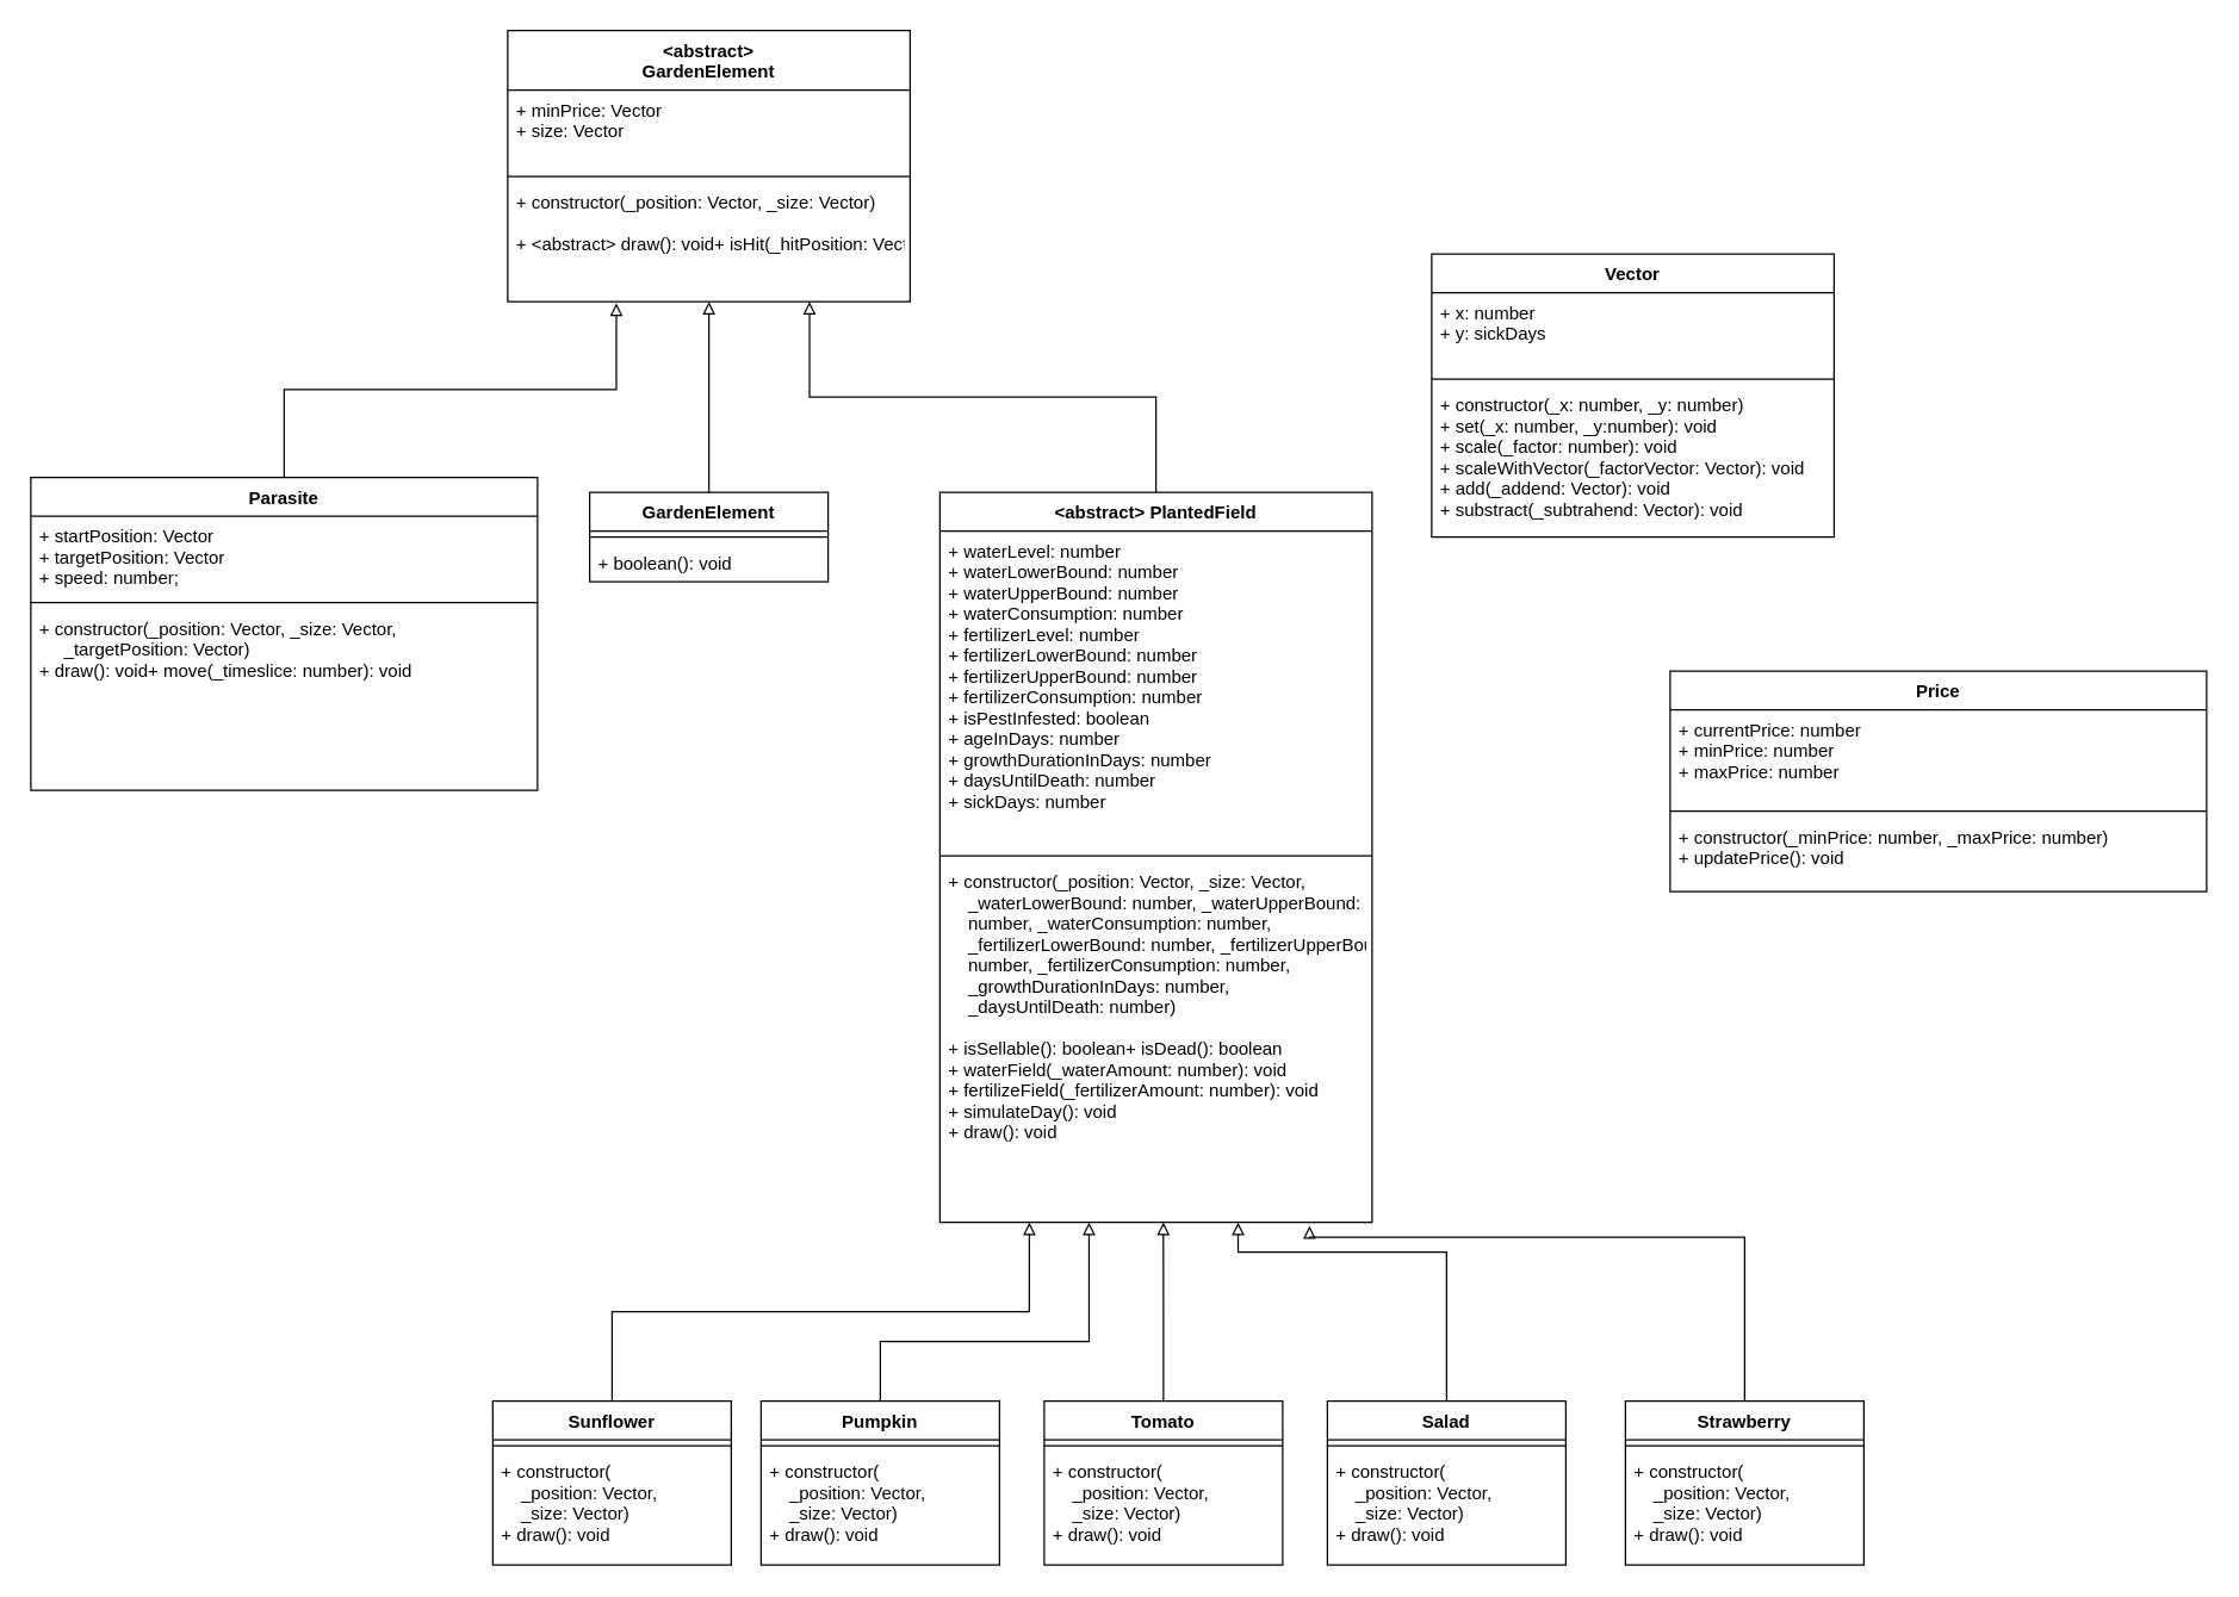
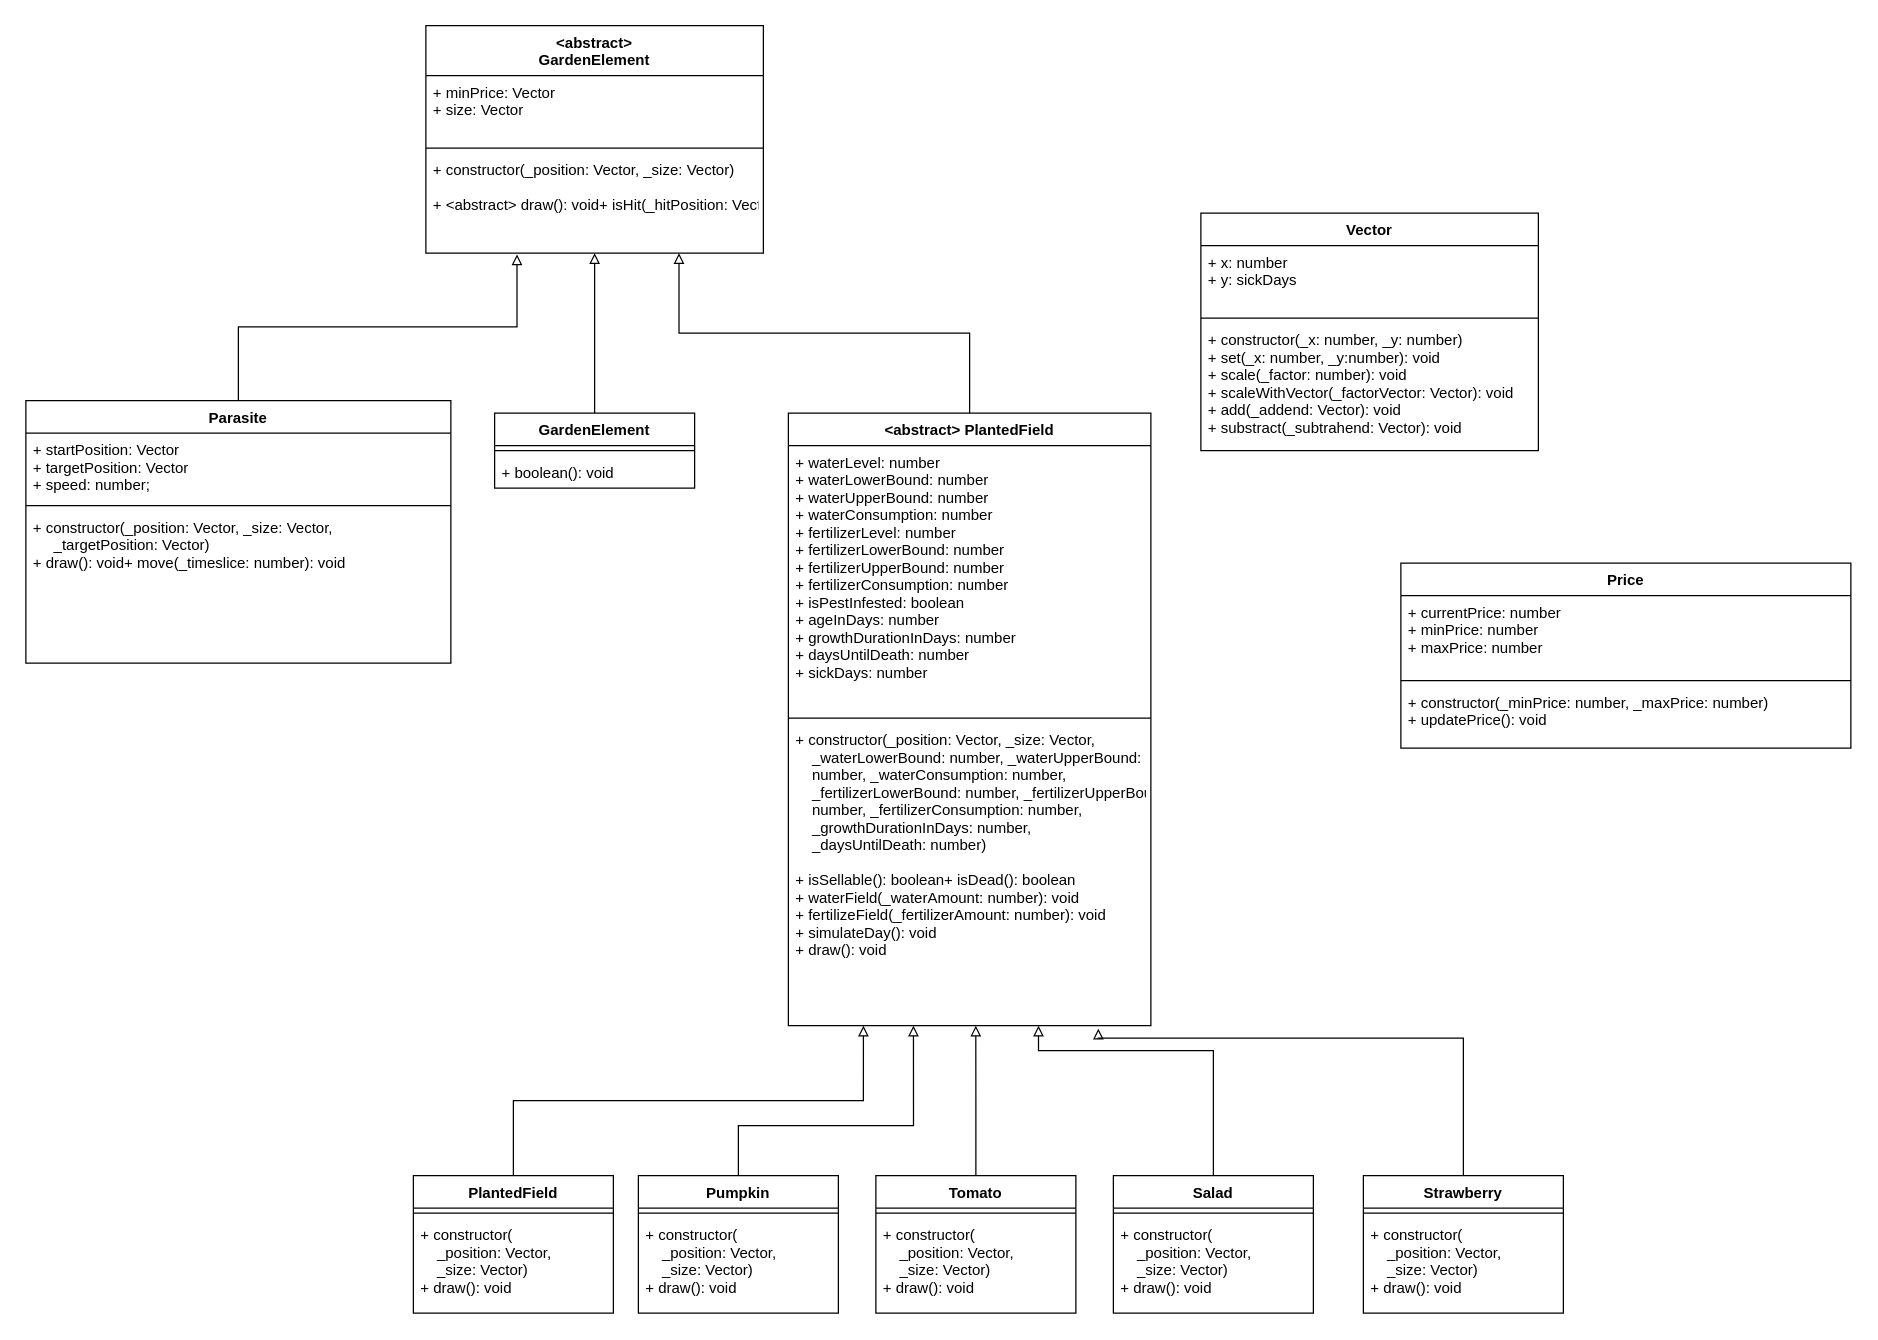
- <mxCell id="33" value="Sunflower" style="swimlane;fontStyle=1;align=center;verticalAlign=top;childLayout=stackLayout;horizontal=1;startSize=26;horizontalStack=0;resizeParent=1;resizeParentMax=0;resizeLast=0;collapsible=1;marginBottom=0;" parent="1" vertex="1"><mxGeometry x="330" y="940" width="160" height="110" as="geometry" /></mxCell>
+ <mxCell id="33" value="PlantedField" style="swimlane;fontStyle=1;align=center;verticalAlign=top;childLayout=stackLayout;horizontal=1;startSize=26;horizontalStack=0;resizeParent=1;resizeParentMax=0;resizeLast=0;collapsible=1;marginBottom=0;" parent="1" vertex="1"><mxGeometry x="330" y="940" width="160" height="110" as="geometry" /></mxCell>
